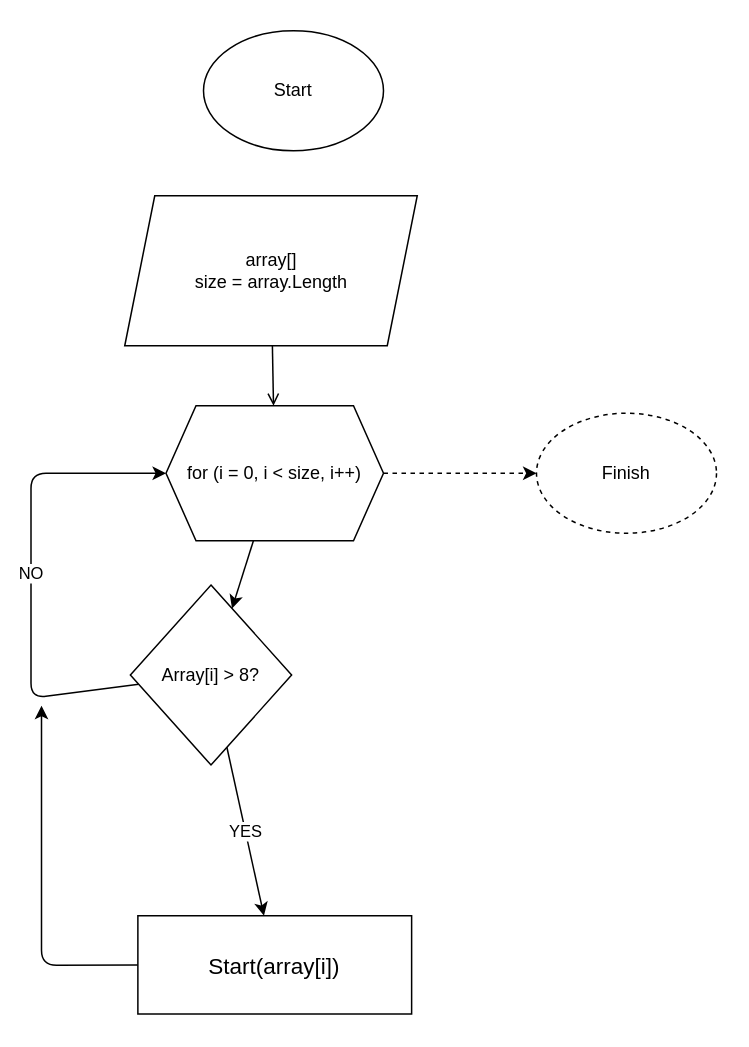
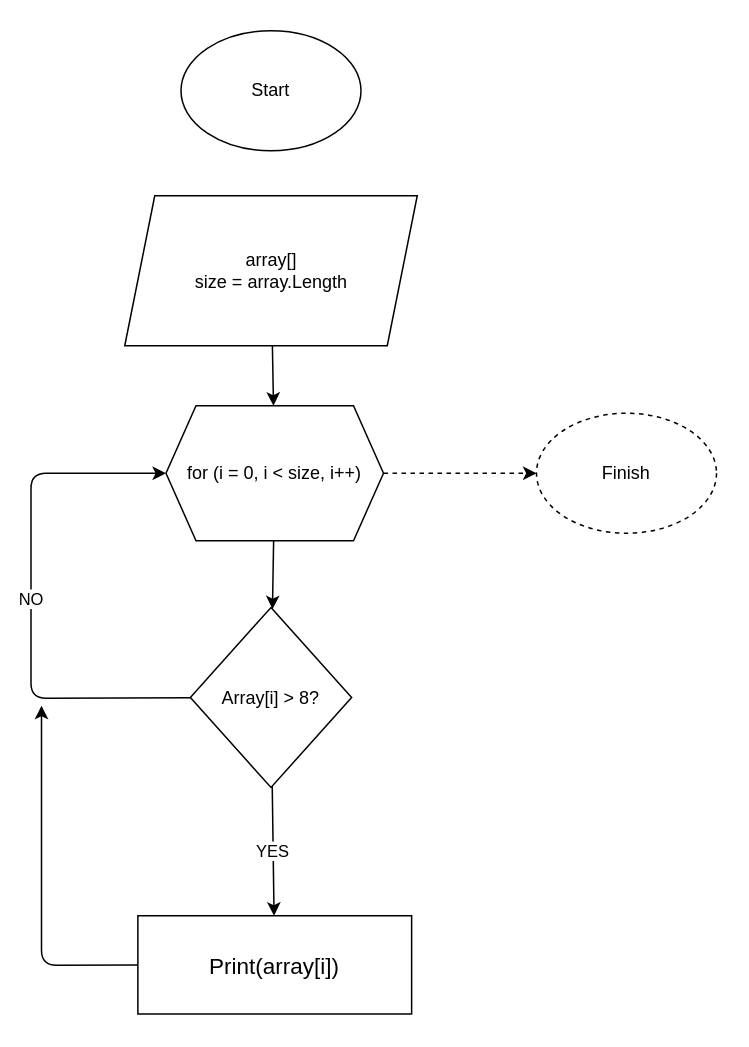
- <mxCell id="2" value="Start" style="ellipse;whiteSpace=wrap;html=1;" parent="1" vertex="1"><mxGeometry x="135" y="20" width="120" height="80" as="geometry" /></mxCell>
+ <mxCell id="2" value="Start" style="ellipse;whiteSpace=wrap;html=1;" parent="1" vertex="1"><mxGeometry x="120" y="20" width="120" height="80" as="geometry" /></mxCell>
- <mxCell id="3" value="" style="edgeStyle=none;html=1;endArrow=open;" parent="1" source="4" target="7" edge="1"><mxGeometry relative="1" as="geometry" /></mxCell>
+ <mxCell id="3" value="" style="edgeStyle=none;html=1;" parent="1" source="4" target="7" edge="1"><mxGeometry relative="1" as="geometry" /></mxCell>
- <mxCell id="11" value="Array[i] &amp;gt; 8?" style="rhombus;whiteSpace=wrap;html=1;" parent="1" vertex="1"><mxGeometry x="86.25" y="389.5" width="107.5" height="120" as="geometry" /></mxCell>
+ <mxCell id="11" value="Array[i] &amp;gt; 8?" style="rhombus;whiteSpace=wrap;html=1;" parent="1" vertex="1"><mxGeometry x="126.25" y="404.5" width="107.5" height="120" as="geometry" /></mxCell>
- <mxCell id="13" value="&lt;font style=&quot;font-size: 15px&quot;&gt;Start(array[i])&lt;/font&gt;" style="whiteSpace=wrap;html=1;" parent="1" vertex="1"><mxGeometry x="91.25" y="610" width="182.5" height="65.5" as="geometry" /></mxCell>
+ <mxCell id="13" value="&lt;font style=&quot;font-size: 15px&quot;&gt;Print(array[i])&lt;/font&gt;" style="whiteSpace=wrap;html=1;" parent="1" vertex="1"><mxGeometry x="91.25" y="610" width="182.5" height="65.5" as="geometry" /></mxCell>
